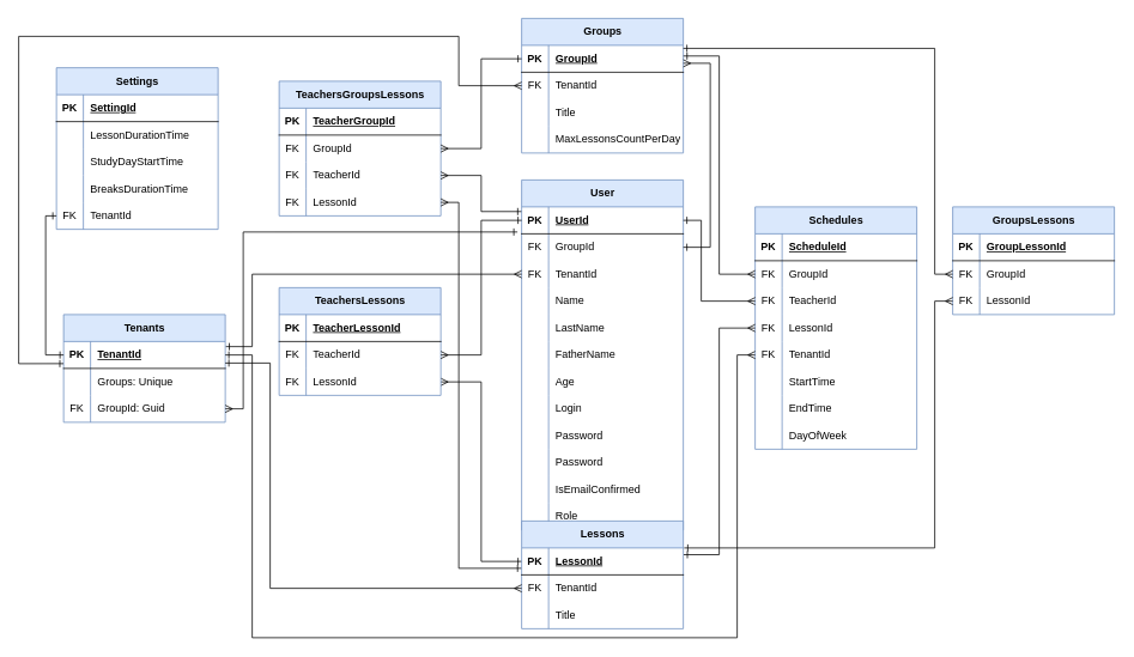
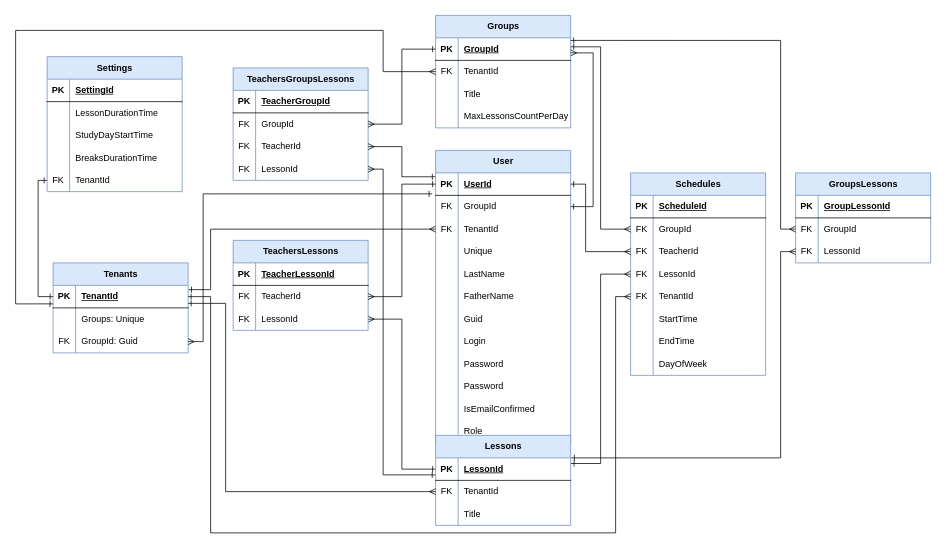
- <mxCell id="14" value="Name" style="shape=partialRectangle;connectable=0;fillColor=none;top=0;left=0;bottom=0;right=0;align=left;spacingLeft=6;overflow=hidden;whiteSpace=wrap;html=1;" parent="12" vertex="1"><mxGeometry x="30" width="150" height="30" as="geometry"><mxRectangle width="150" height="30" as="alternateBounds" /></mxGeometry></mxCell>
+ <mxCell id="14" value="Unique" style="shape=partialRectangle;connectable=0;fillColor=none;top=0;left=0;bottom=0;right=0;align=left;spacingLeft=6;overflow=hidden;whiteSpace=wrap;html=1;" parent="12" vertex="1"><mxGeometry x="30" width="150" height="30" as="geometry"><mxRectangle width="150" height="30" as="alternateBounds" /></mxGeometry></mxCell>
- <mxCell id="23" value="Age" style="shape=partialRectangle;connectable=0;fillColor=none;top=0;left=0;bottom=0;right=0;align=left;spacingLeft=6;overflow=hidden;whiteSpace=wrap;html=1;" parent="21" vertex="1"><mxGeometry x="30" width="150" height="30" as="geometry"><mxRectangle width="150" height="30" as="alternateBounds" /></mxGeometry></mxCell>
+ <mxCell id="23" value="Guid" style="shape=partialRectangle;connectable=0;fillColor=none;top=0;left=0;bottom=0;right=0;align=left;spacingLeft=6;overflow=hidden;whiteSpace=wrap;html=1;" parent="21" vertex="1"><mxGeometry x="30" width="150" height="30" as="geometry"><mxRectangle width="150" height="30" as="alternateBounds" /></mxGeometry></mxCell>
